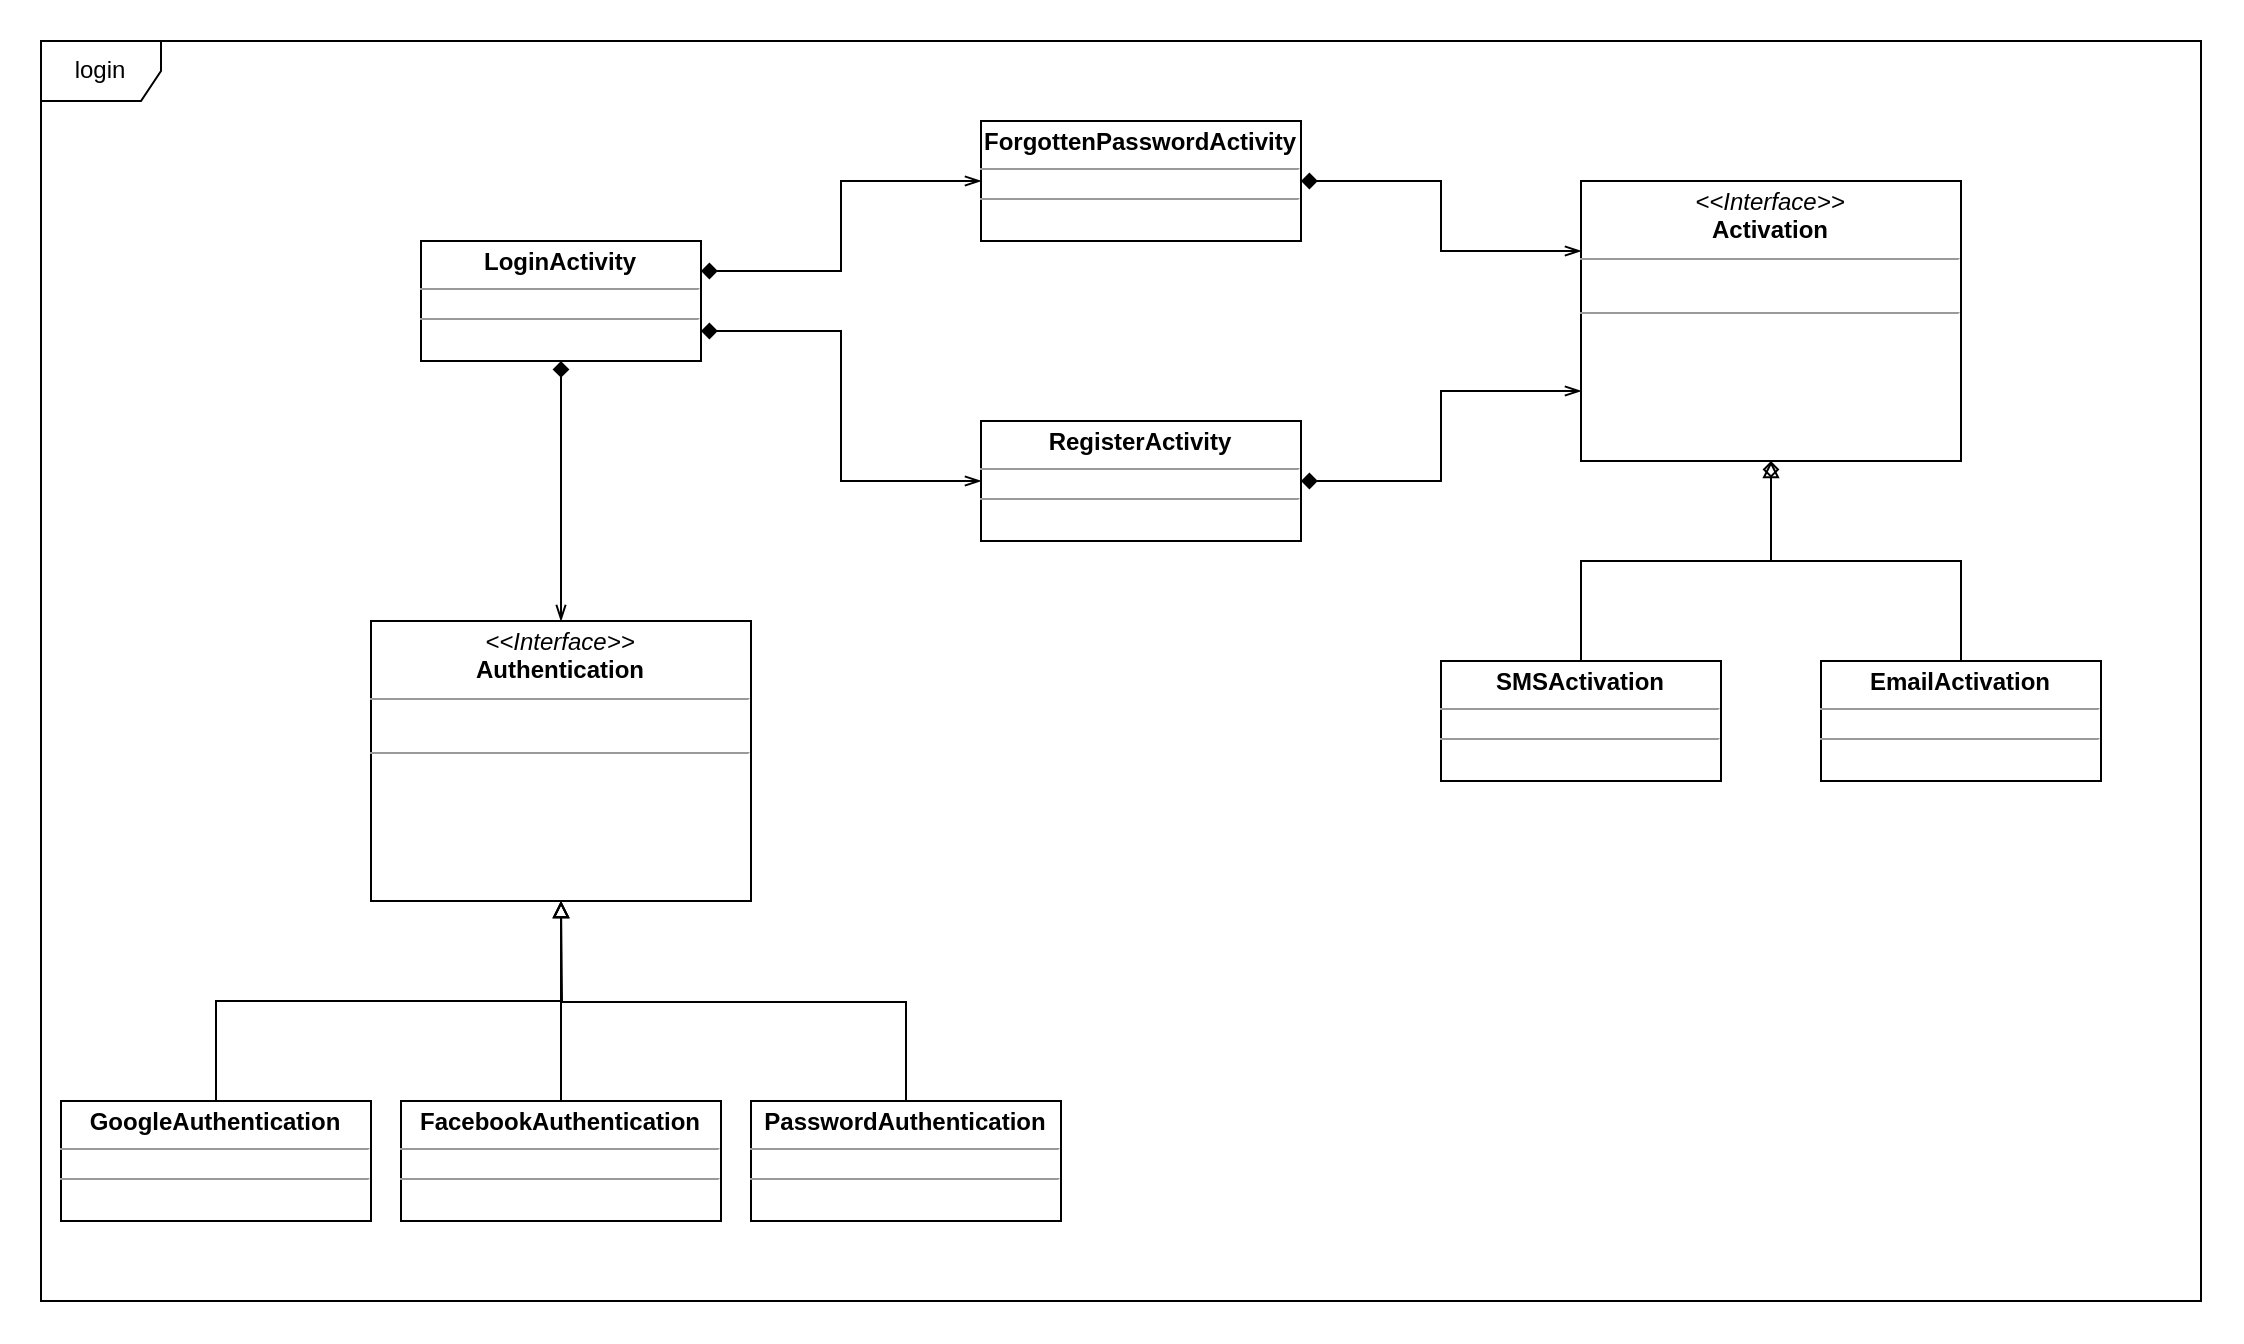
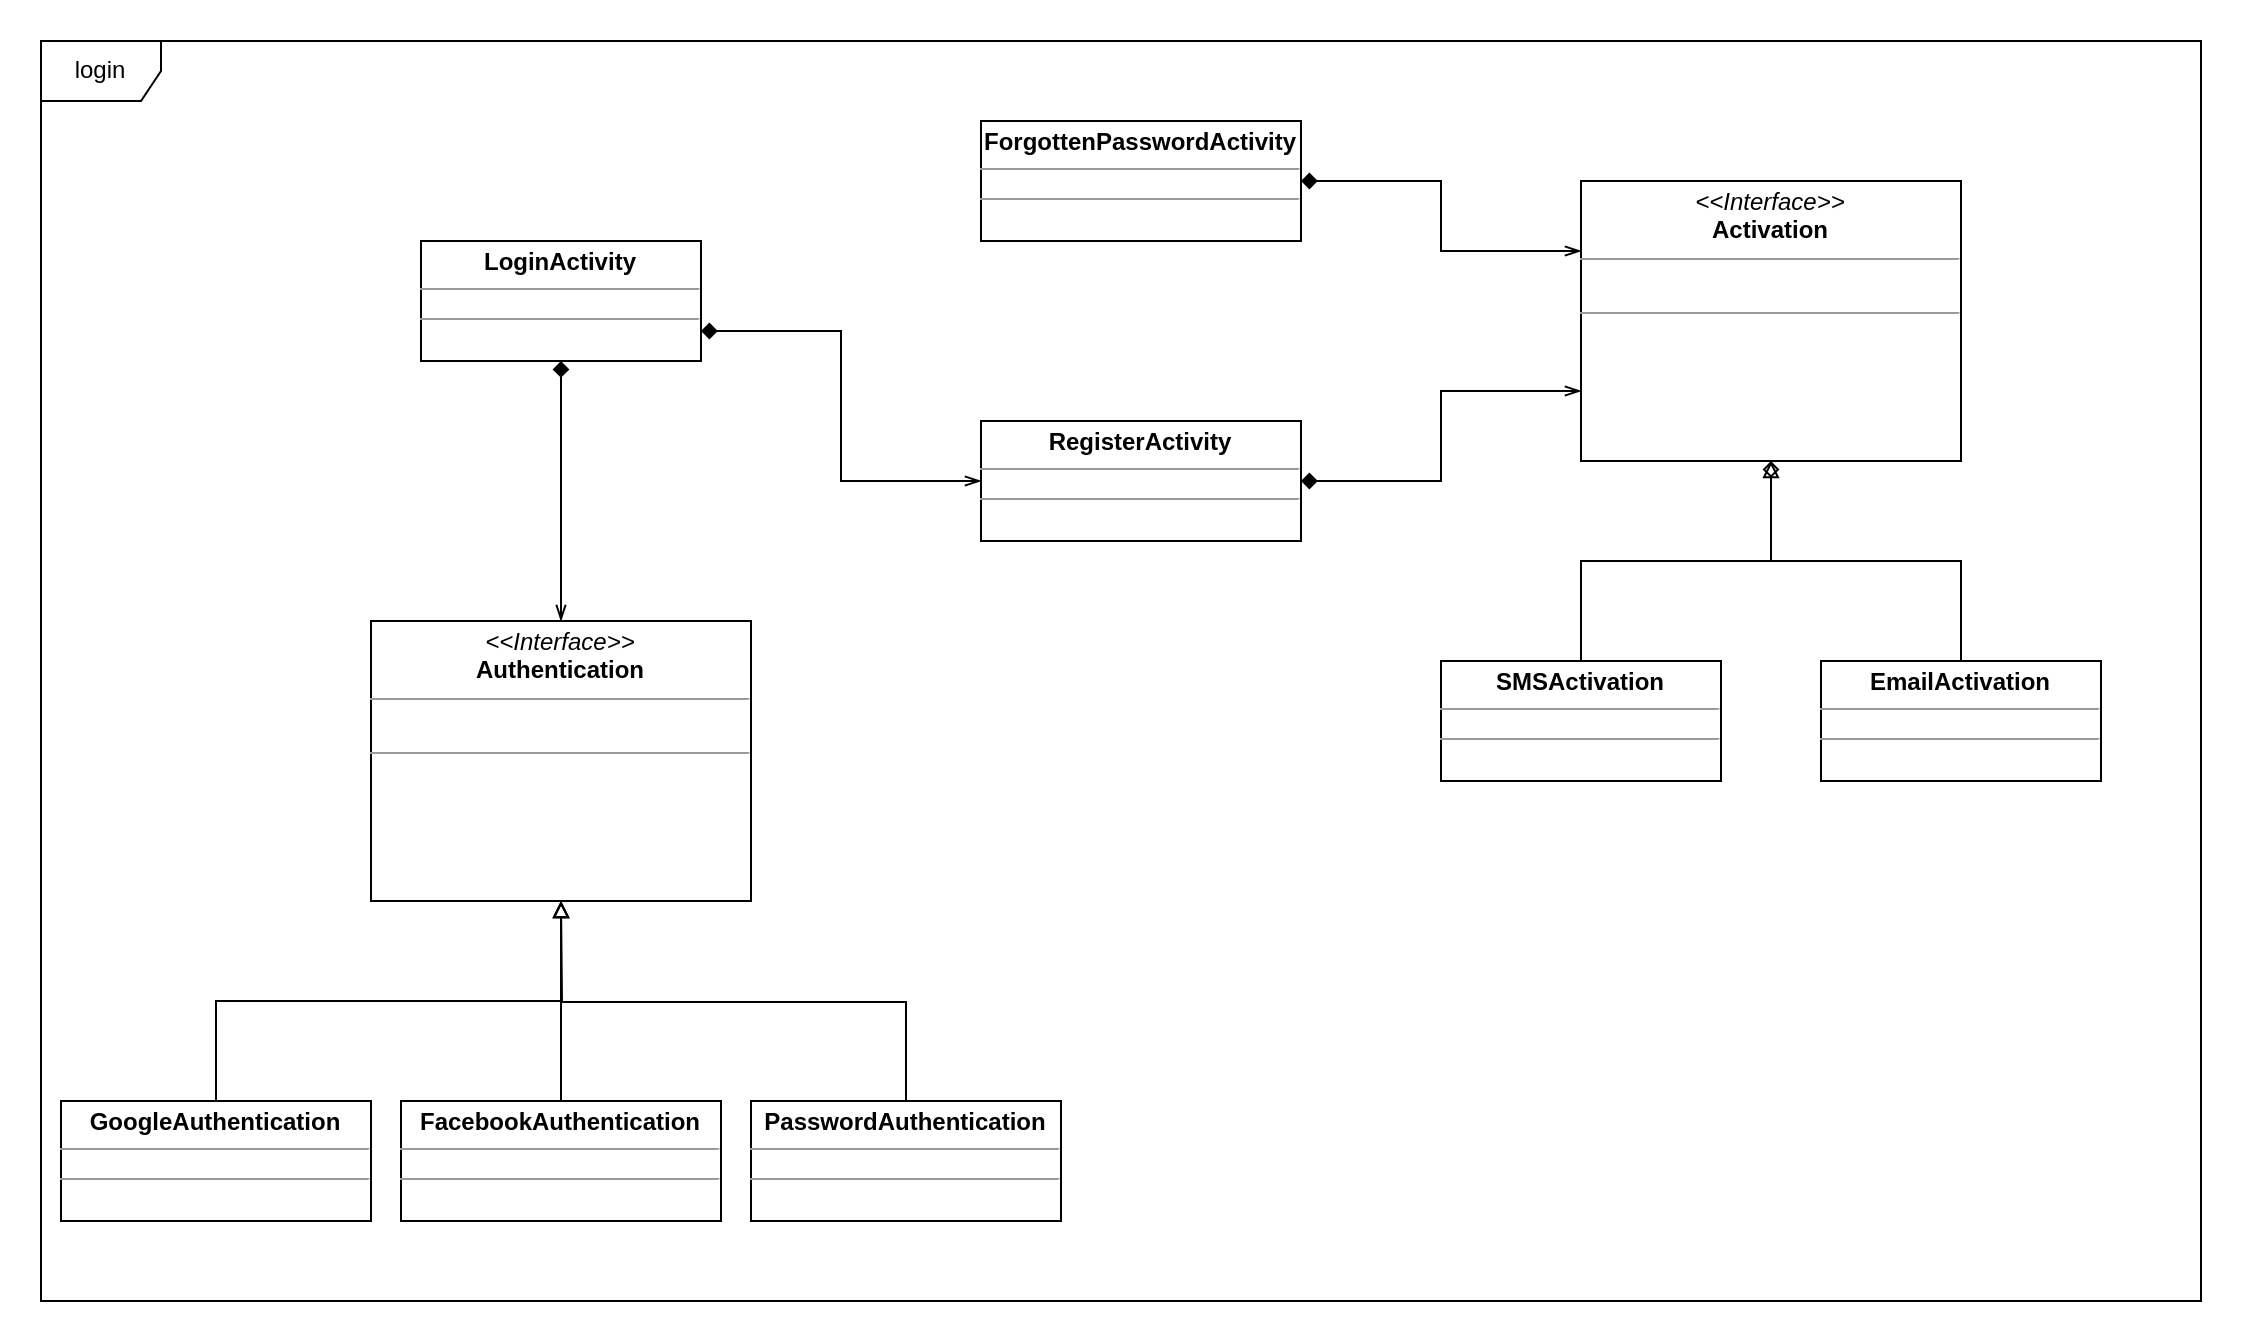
- <mxCell id="8" style="edgeStyle=orthogonalEdgeStyle;rounded=0;orthogonalLoop=1;jettySize=auto;html=1;exitX=1;exitY=0.25;exitDx=0;exitDy=0;entryX=0;entryY=0.5;entryDx=0;entryDy=0;startArrow=diamond;startFill=1;endArrow=openThin;endFill=0;" edge="1" parent="1" source="10" target="12"><mxGeometry relative="1" as="geometry" /></mxCell>
